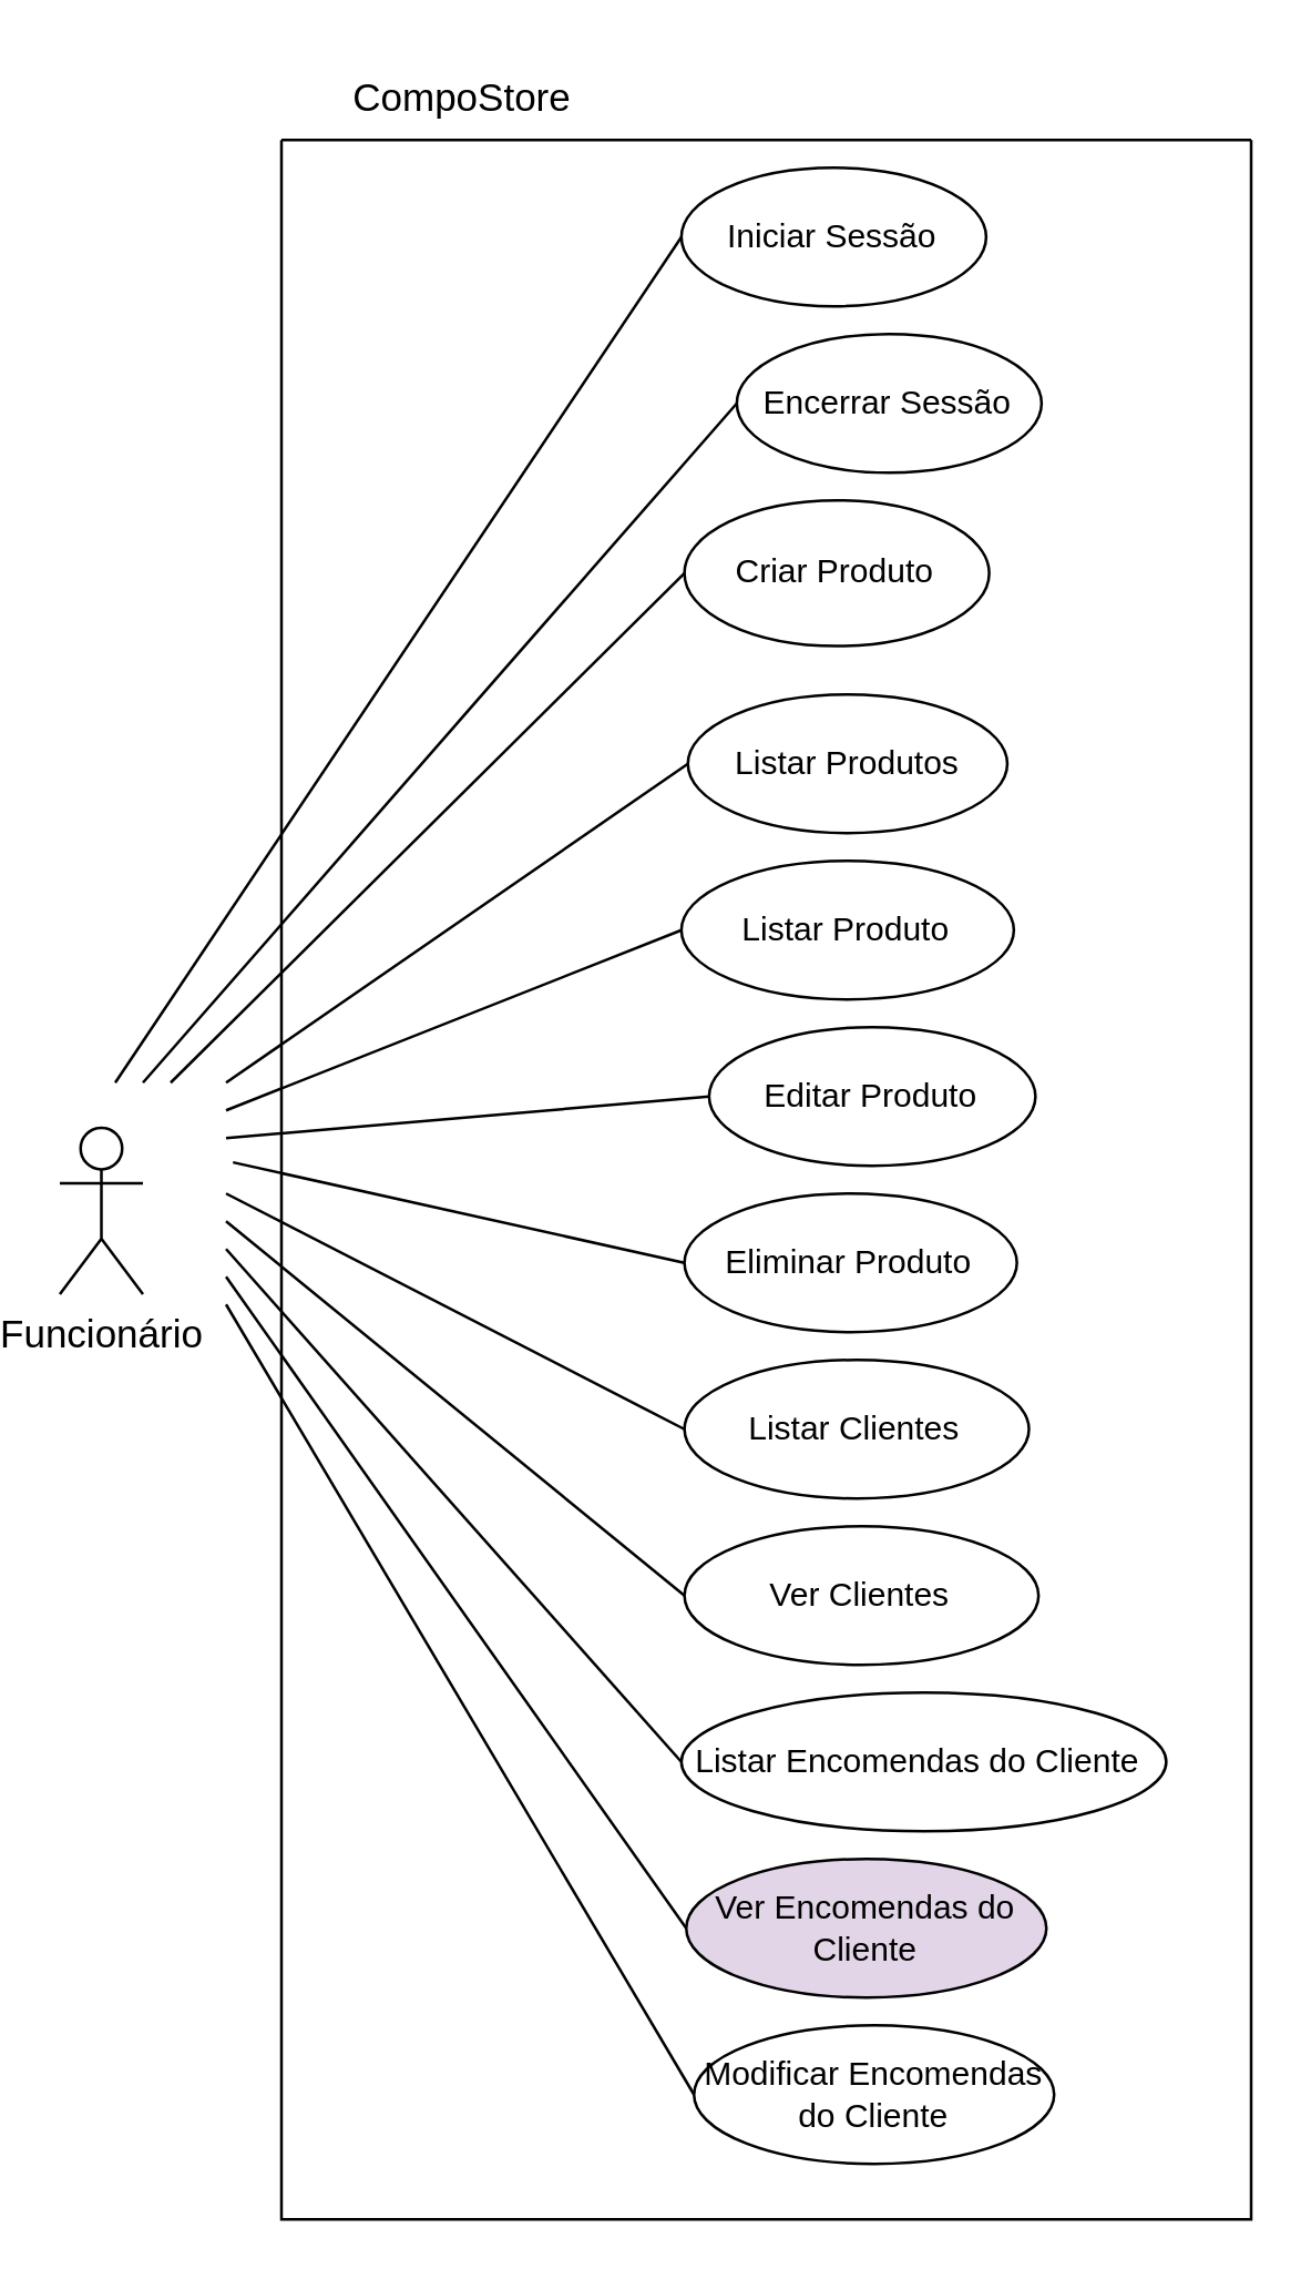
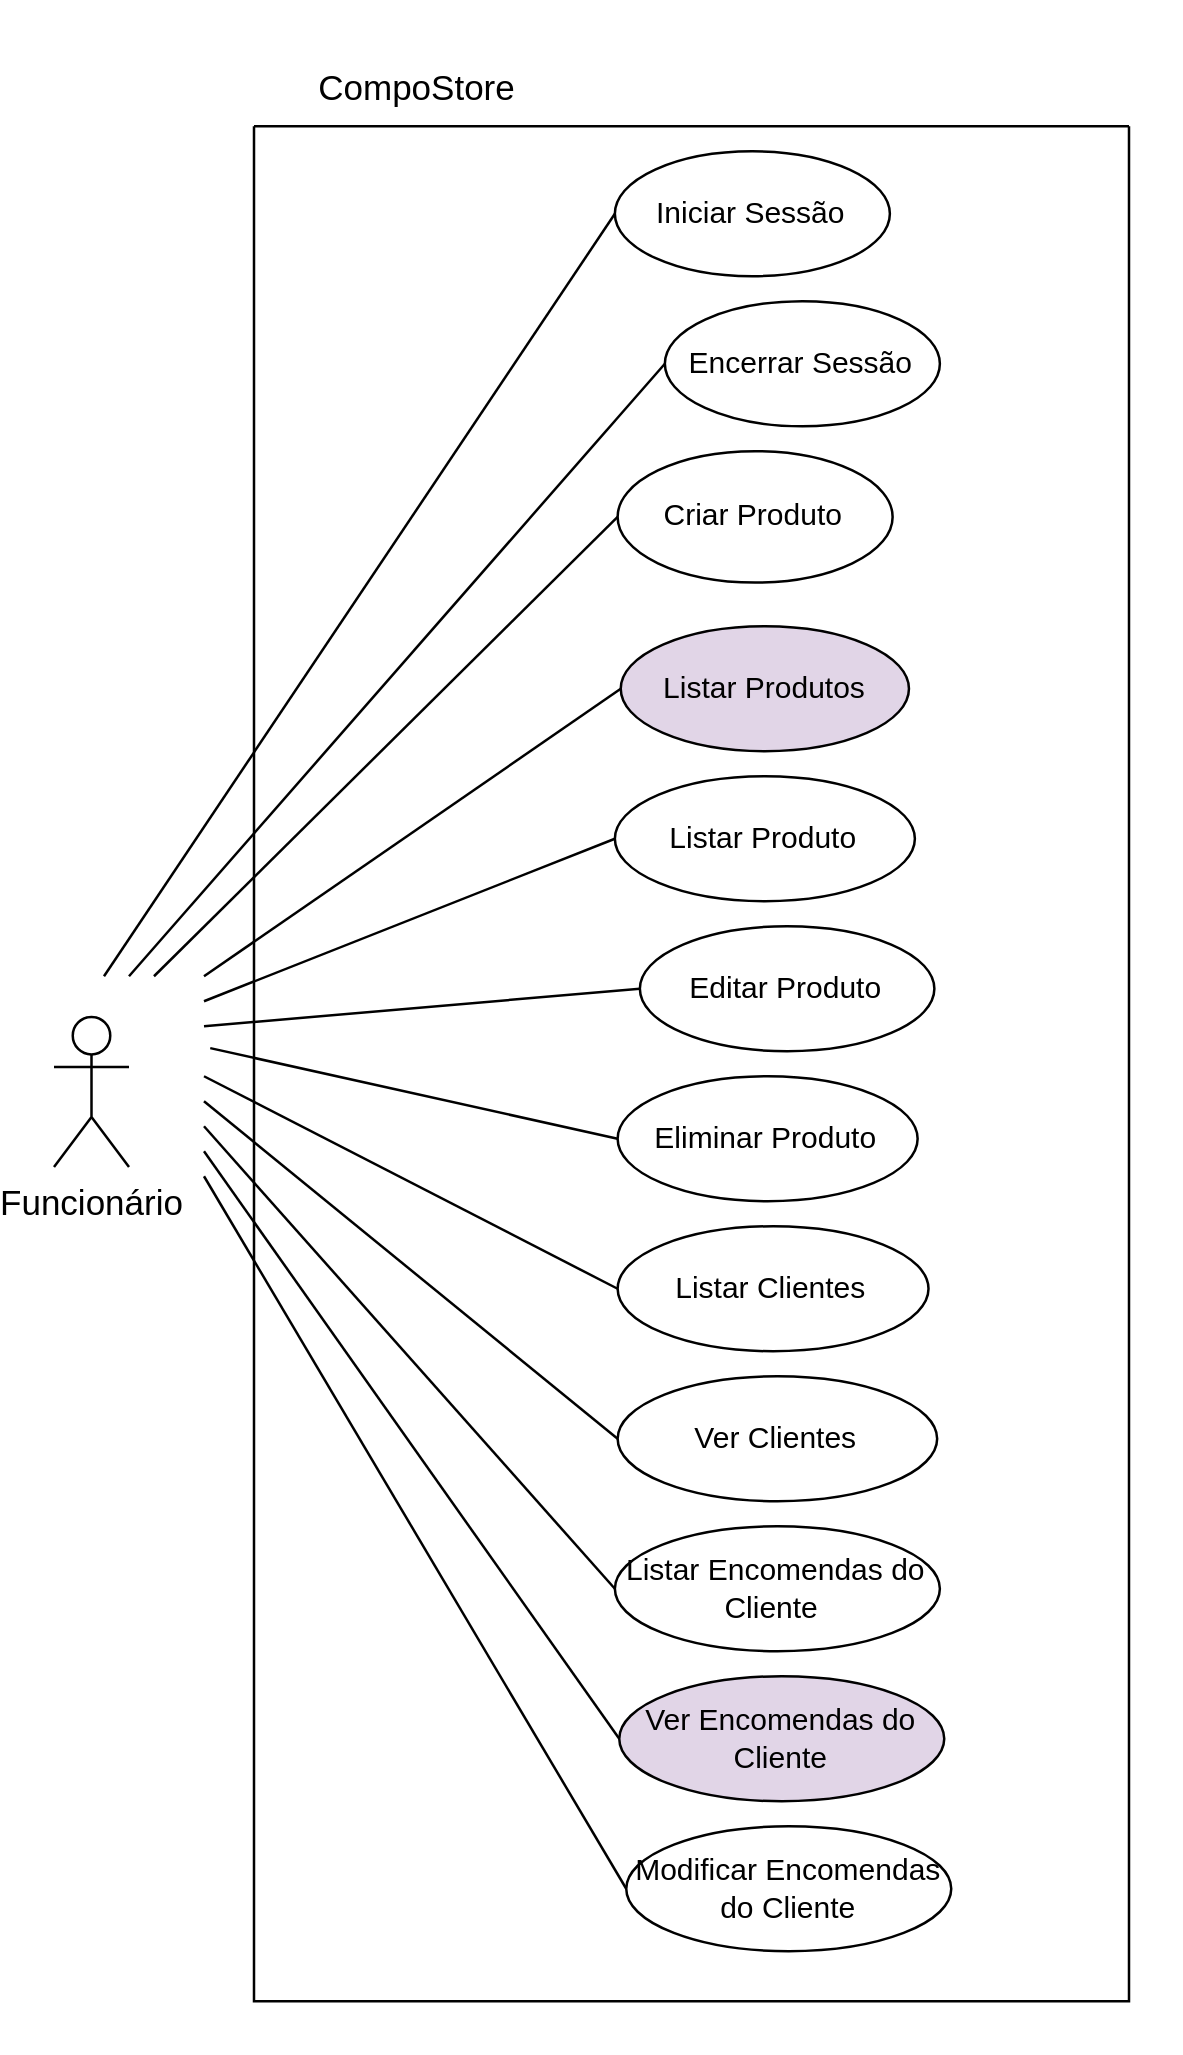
- <mxCell id="14" value="Listar Produtos" style="ellipse;whiteSpace=wrap;html=1;labelBackgroundColor=none;" parent="1" vertex="1"><mxGeometry x="246.7" y="250" width="115.29" height="50" as="geometry" /></mxCell>
+ <mxCell id="14" value="Listar Produtos" style="ellipse;whiteSpace=wrap;html=1;labelBackgroundColor=none;fillColor=#e1d5e7;" parent="1" vertex="1"><mxGeometry x="246.7" y="250" width="115.29" height="50" as="geometry" /></mxCell>
- <mxCell id="5" value="Listar Encomendas do Cliente&amp;nbsp;" style="ellipse;whiteSpace=wrap;html=1;labelBackgroundColor=none;" parent="1" vertex="1"><mxGeometry x="244.35" y="610" width="175" height="50" as="geometry" /></mxCell>
+ <mxCell id="5" value="Listar Encomendas do Cliente&amp;nbsp;" style="ellipse;whiteSpace=wrap;html=1;labelBackgroundColor=none;" parent="1" vertex="1"><mxGeometry x="244.35" y="610" width="130" height="50" as="geometry" /></mxCell>
